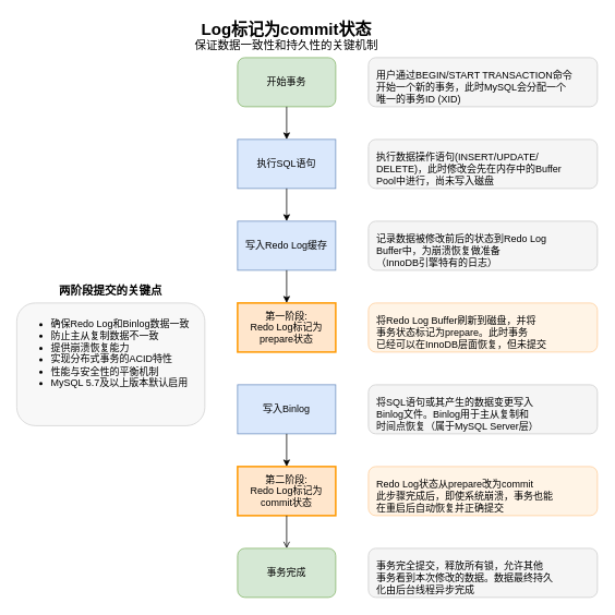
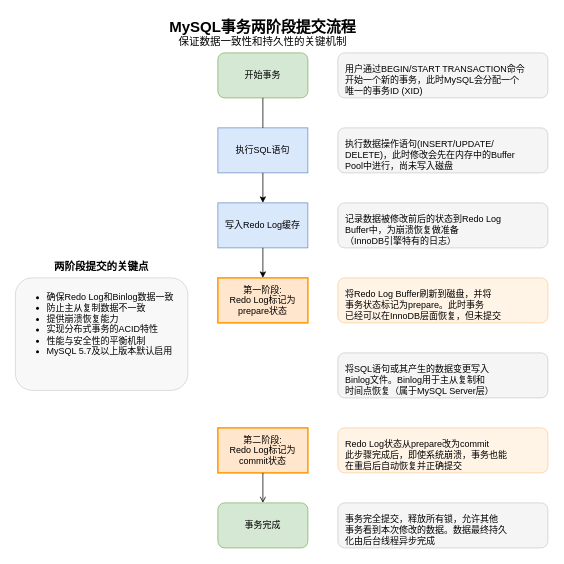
- <mxCell id="2" value="Log标记为commit状态" style="text;html=1;strokeColor=none;fillColor=none;align=center;verticalAlign=middle;whiteSpace=wrap;rounded=0;fontSize=20;fontStyle=1" vertex="1" parent="1"><mxGeometry x="210" y="20" width="280" height="30" as="geometry" /></mxCell>
+ <mxCell id="2" value="MySQL事务两阶段提交流程" style="text;html=1;strokeColor=none;fillColor=none;align=center;verticalAlign=middle;whiteSpace=wrap;rounded=0;fontSize=20;fontStyle=1" vertex="1" parent="1"><mxGeometry x="210" y="20" width="280" height="30" as="geometry" /></mxCell>
- <mxCell id="11" value="" style="endArrow=classic;html=1;exitX=0.5;exitY=1;exitDx=0;exitDy=0;entryX=0.5;entryY=0;entryDx=0;entryDy=0;" edge="1" source="4" target="5" parent="1"><mxGeometry width="50" height="50" relative="1" as="geometry"><mxPoint x="360" y="420" as="sourcePoint" /><mxPoint x="410" y="370" as="targetPoint" /></mxGeometry></mxCell>
+ <mxCell id="11" value="" style="endArrow=none;html=1;exitX=0.5;exitY=1;exitDx=0;exitDy=0;entryX=0.5;entryY=0;entryDx=0;entryDy=0;" edge="1" source="4" target="5" parent="1"><mxGeometry width="50" height="50" relative="1" as="geometry"><mxPoint x="360" y="420" as="sourcePoint" /><mxPoint x="410" y="370" as="targetPoint" /></mxGeometry></mxCell>
- <mxCell id="8" value="写入Binlog" style="rounded=0;whiteSpace=wrap;html=1;fillColor=#dae8fc;strokeColor=#6c8ebf;" vertex="1" parent="1"><mxGeometry x="290" y="470" width="120" height="60" as="geometry" /></mxCell>
- <mxCell id="14" value="" style="endArrow=classic;html=1;exitX=0.5;exitY=1;exitDx=0;exitDy=0;entryX=0.5;entryY=0;entryDx=0;entryDy=0;" edge="1" source="8" target="9" parent="1"><mxGeometry width="50" height="50" relative="1" as="geometry"><mxPoint x="360" y="420" as="sourcePoint" /><mxPoint x="410" y="370" as="targetPoint" /></mxGeometry></mxCell>
